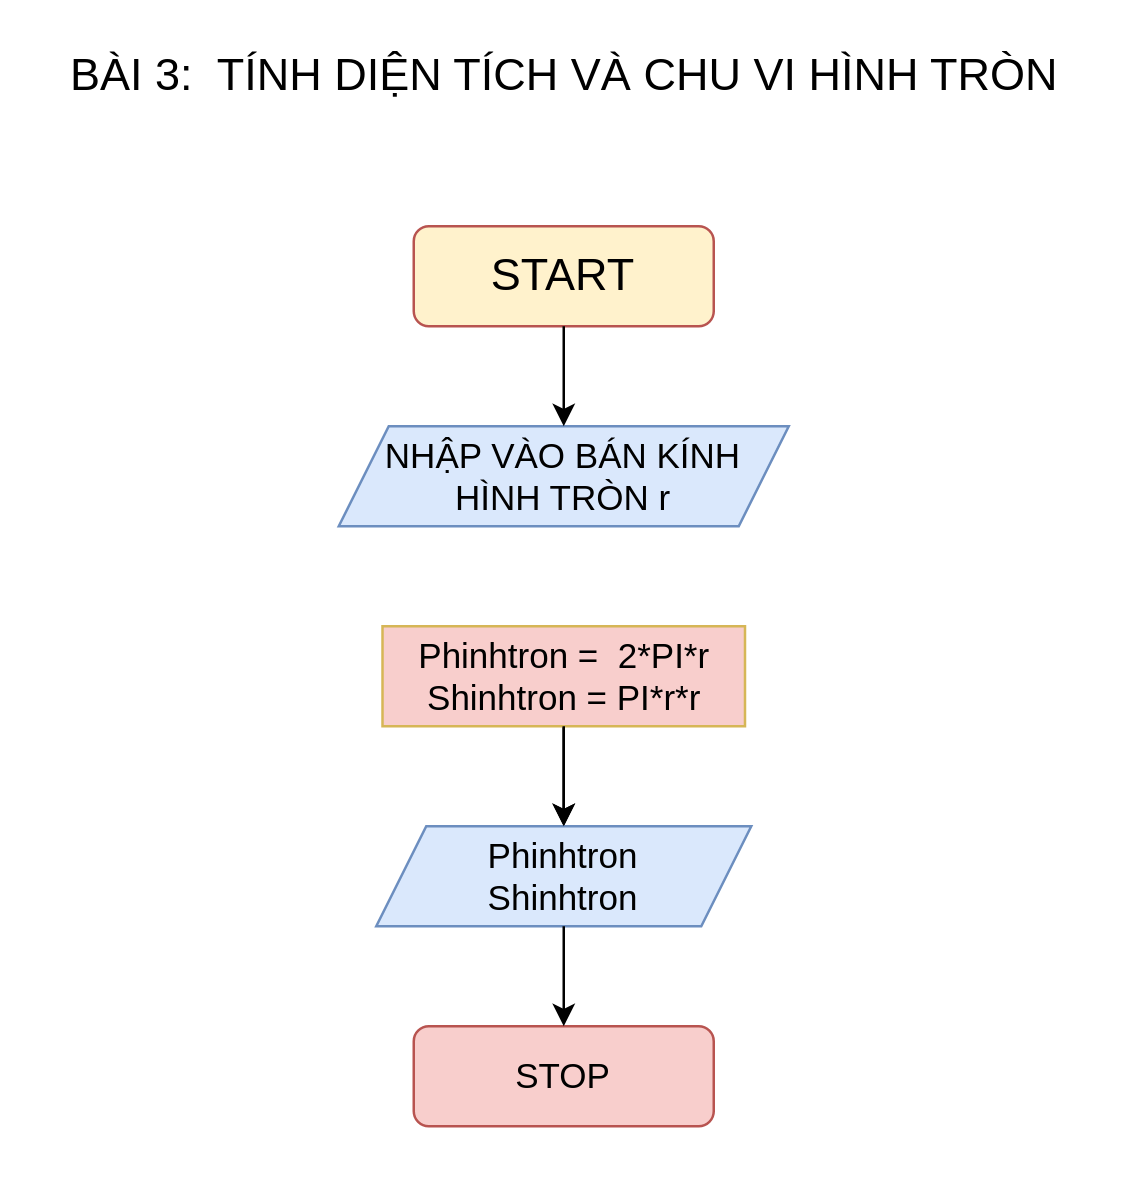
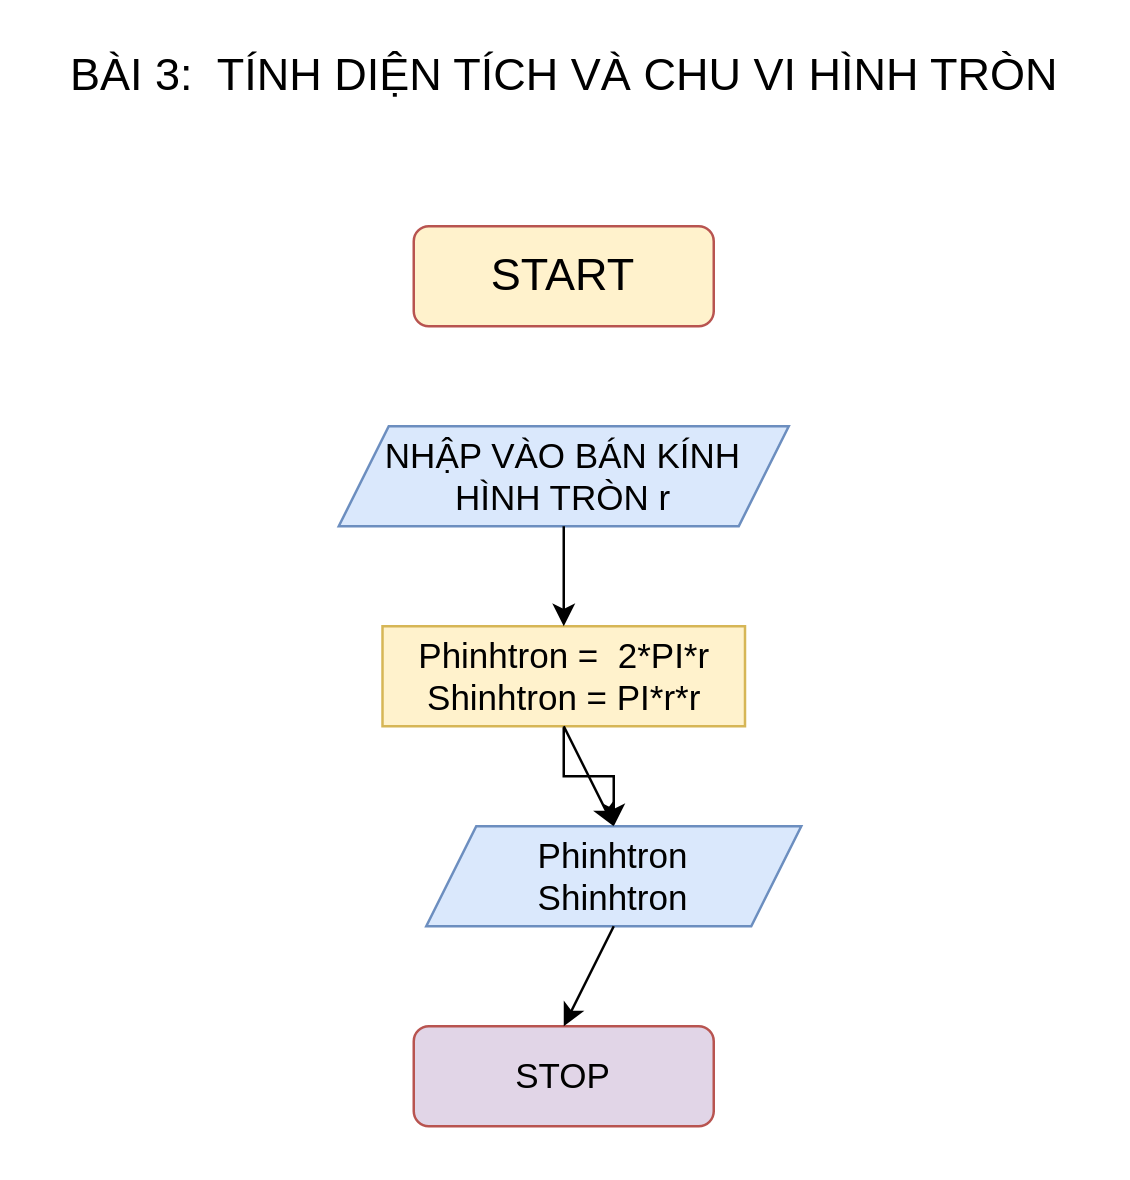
- <mxCell id="9" value="" style="endArrow=classic;html=1;rounded=0;fontSize=14;exitX=0.5;exitY=1;exitDx=0;exitDy=0;entryX=0.5;entryY=0;entryDx=0;entryDy=0;" parent="1" source="2" target="5" edge="1"><mxGeometry width="50" height="50" relative="1" as="geometry"><mxPoint x="310" y="280" as="sourcePoint" /><mxPoint x="360" y="230" as="targetPoint" /></mxGeometry></mxCell>
+ <mxCell id="10" value="" style="endArrow=classic;html=1;rounded=0;fontSize=14;exitX=0.5;exitY=1;exitDx=0;exitDy=0;entryX=0.5;entryY=0;entryDx=0;entryDy=0;" parent="1" source="5" target="7" edge="1"><mxGeometry width="50" height="50" relative="1" as="geometry"><mxPoint x="310" y="280" as="sourcePoint" /><mxPoint x="360" y="230" as="targetPoint" /></mxGeometry></mxCell>
- <mxCell id="7" value="&lt;font style=&quot;font-size: 14px;&quot;&gt;Phinhtron =&amp;nbsp; 2*PI*r&lt;br&gt;Shinhtron = PI*r*r&lt;/font&gt;" style="rounded=0;whiteSpace=wrap;html=1;fontSize=12;fillColor=#f8cecc;strokeColor=#d6b656;" parent="1" vertex="1"><mxGeometry x="152.5" y="250" width="145" height="40" as="geometry" /></mxCell>
+ <mxCell id="7" value="&lt;font style=&quot;font-size: 14px;&quot;&gt;Phinhtron =&amp;nbsp; 2*PI*r&lt;br&gt;Shinhtron = PI*r*r&lt;/font&gt;" style="rounded=0;whiteSpace=wrap;html=1;fontSize=12;fillColor=#fff2cc;strokeColor=#d6b656;" parent="1" vertex="1"><mxGeometry x="152.5" y="250" width="145" height="40" as="geometry" /></mxCell>
- <mxCell id="8" value="&lt;span style=&quot;font-size: 14px;&quot;&gt;Phinhtron&lt;br&gt;Shinhtron&lt;br&gt;&lt;/span&gt;" style="shape=parallelogram;perimeter=parallelogramPerimeter;whiteSpace=wrap;html=1;fixedSize=1;fontSize=12;fillColor=#dae8fc;strokeColor=#6c8ebf;" parent="1" vertex="1"><mxGeometry x="150" y="330" width="150" height="40" as="geometry" /></mxCell>
+ <mxCell id="8" value="&lt;span style=&quot;font-size: 14px;&quot;&gt;Phinhtron&lt;br&gt;Shinhtron&lt;br&gt;&lt;/span&gt;" style="shape=parallelogram;perimeter=parallelogramPerimeter;whiteSpace=wrap;html=1;fixedSize=1;fontSize=12;fillColor=#dae8fc;strokeColor=#6c8ebf;" parent="1" vertex="1"><mxGeometry x="170" y="330" width="150" height="40" as="geometry" /></mxCell>
- <mxCell id="3" value="&lt;font style=&quot;font-size: 14px;&quot;&gt;STOP&lt;/font&gt;" style="rounded=1;whiteSpace=wrap;html=1;fontSize=12;glass=0;strokeWidth=1;shadow=0;fillColor=#f8cecc;strokeColor=#b85450;" parent="1" vertex="1"><mxGeometry x="165" y="410" width="120" height="40" as="geometry" /></mxCell>
+ <mxCell id="3" value="&lt;font style=&quot;font-size: 14px;&quot;&gt;STOP&lt;/font&gt;" style="rounded=1;whiteSpace=wrap;html=1;fontSize=12;glass=0;strokeWidth=1;shadow=0;fillColor=#e1d5e7;strokeColor=#b85450;" parent="1" vertex="1"><mxGeometry x="165" y="410" width="120" height="40" as="geometry" /></mxCell>
